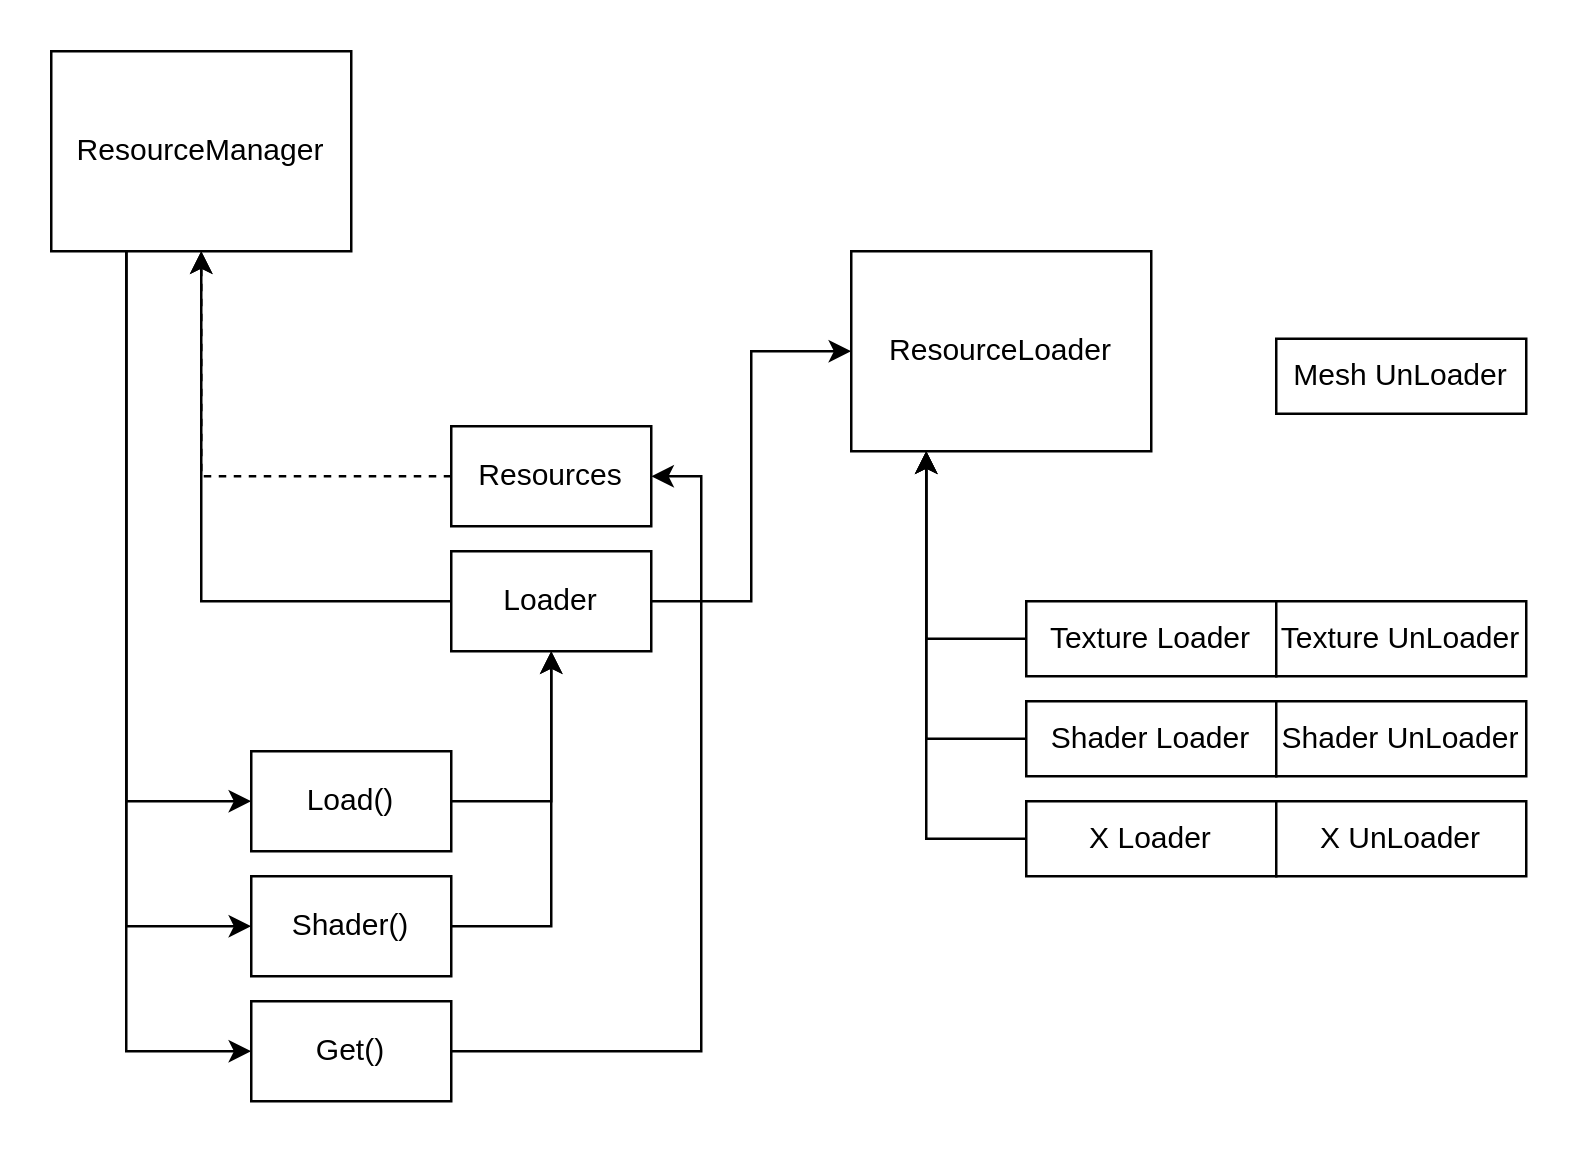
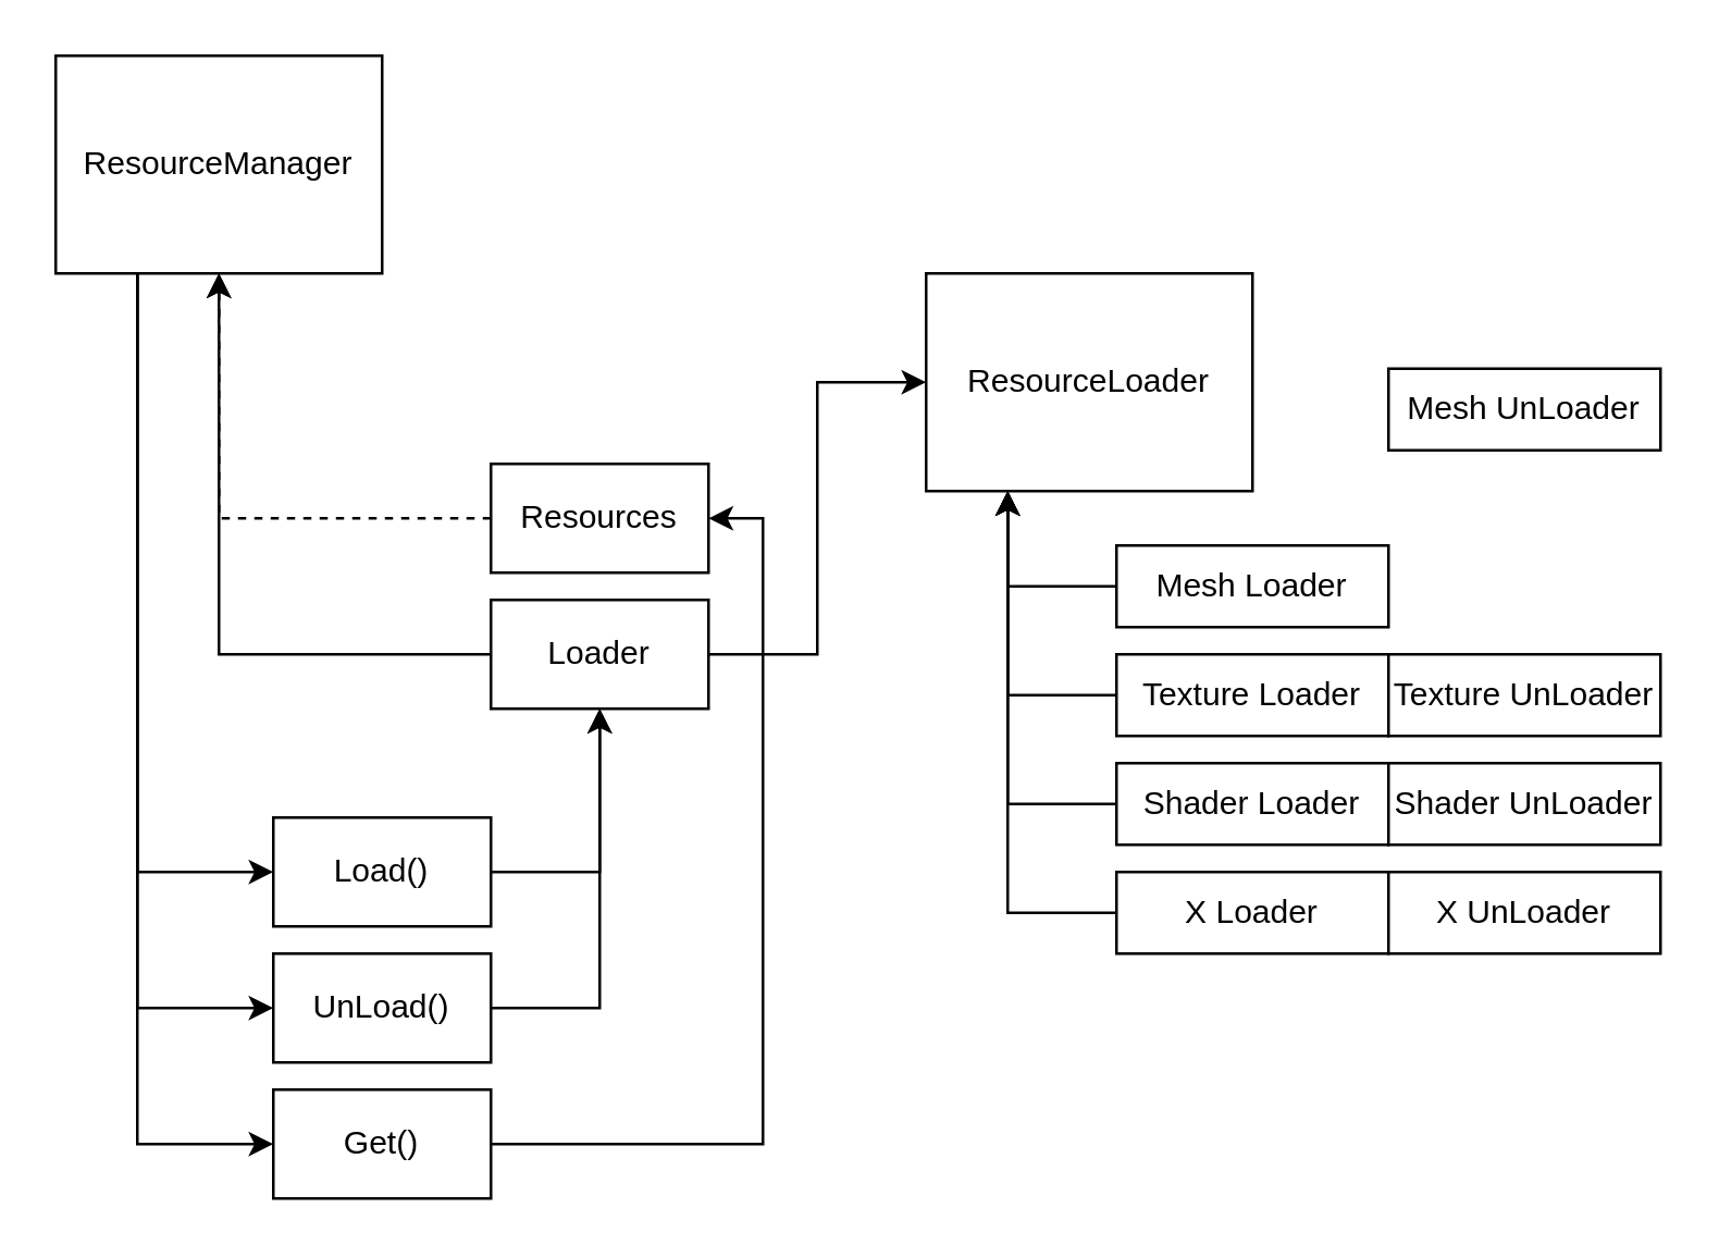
+ <mxCell id="7" style="edgeStyle=orthogonalEdgeStyle;rounded=0;orthogonalLoop=1;jettySize=auto;html=1;exitX=0;exitY=0.5;exitDx=0;exitDy=0;entryX=0.25;entryY=1;entryDx=0;entryDy=0;" edge="1" parent="1" source="8" target="6"><mxGeometry relative="1" as="geometry" /></mxCell>
+ <mxCell id="8" value="Mesh Loader" style="rounded=0;whiteSpace=wrap;html=1;" vertex="1" parent="1"><mxGeometry x="410" y="200" width="100" height="30" as="geometry" /></mxCell>
- <mxCell id="25" value="Shader()" style="rounded=0;whiteSpace=wrap;html=1;" vertex="1" parent="1"><mxGeometry x="100" y="350" width="80" height="40" as="geometry" /></mxCell>
+ <mxCell id="25" value="UnLoad()" style="rounded=0;whiteSpace=wrap;html=1;" vertex="1" parent="1"><mxGeometry x="100" y="350" width="80" height="40" as="geometry" /></mxCell>
